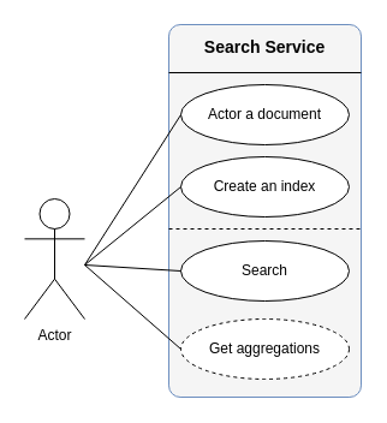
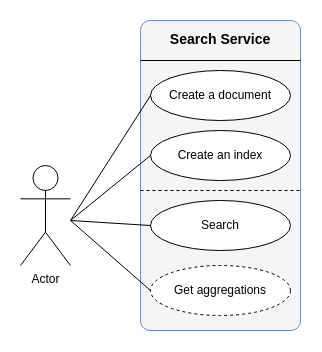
- <mxCell id="4" value="Actor a document" style="ellipse;whiteSpace=wrap;html=1;" parent="1" vertex="1"><mxGeometry x="150" y="70" width="140" height="50" as="geometry" /></mxCell>
+ <mxCell id="4" value="Create a document" style="ellipse;whiteSpace=wrap;html=1;" parent="1" vertex="1"><mxGeometry x="150" y="70" width="140" height="50" as="geometry" /></mxCell>
